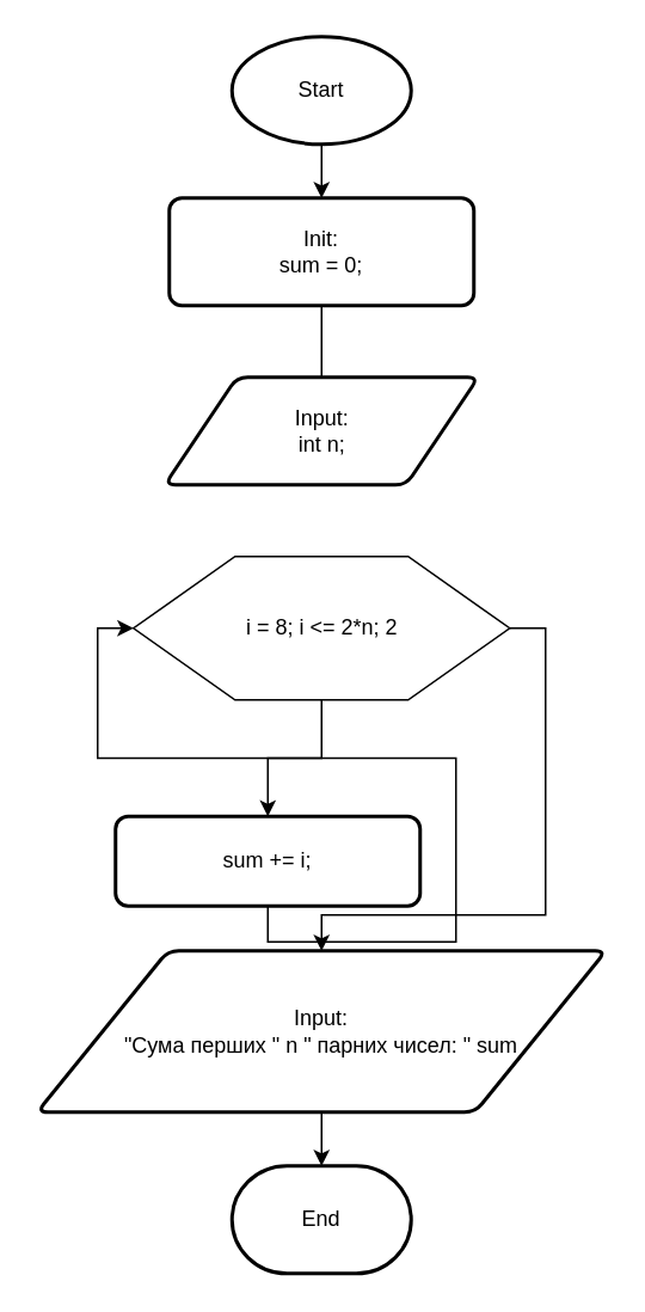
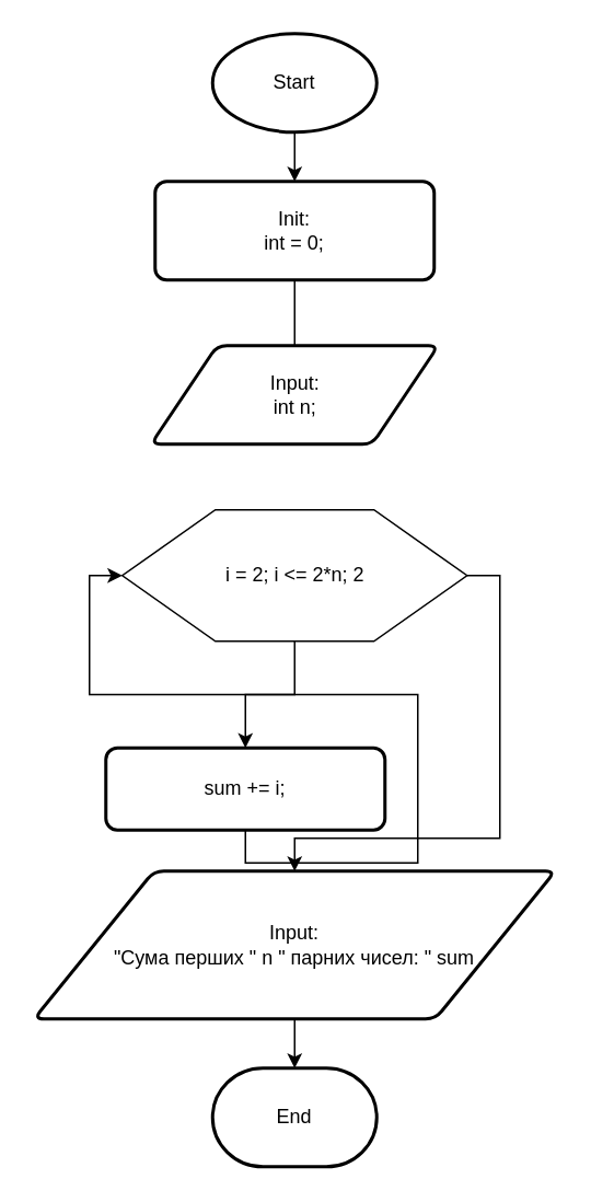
- <mxCell id="5" value="Init:&lt;br&gt;&lt;div&gt;&lt;span style=&quot;background-color: initial;&quot;&gt;sum = 0;&lt;/span&gt;&lt;/div&gt;" style="rounded=1;whiteSpace=wrap;html=1;absoluteArcSize=1;arcSize=14;strokeWidth=2;shape=label;size=0.23;" vertex="1" parent="1"><mxGeometry x="94" y="110" width="170" height="60" as="geometry" /></mxCell>
+ <mxCell id="5" value="Init:&lt;br&gt;&lt;div&gt;&lt;span style=&quot;background-color: initial;&quot;&gt;int = 0;&lt;/span&gt;&lt;/div&gt;" style="rounded=1;whiteSpace=wrap;html=1;absoluteArcSize=1;arcSize=14;strokeWidth=2;shape=label;size=0.23;" vertex="1" parent="1"><mxGeometry x="94" y="110" width="170" height="60" as="geometry" /></mxCell>
- <mxCell id="10" value="i = 8; i &amp;lt;= 2*n; 2" style="verticalLabelPosition=middle;verticalAlign=middle;html=1;shape=hexagon;perimeter=hexagonPerimeter2;arcSize=6;size=0.27;labelPosition=center;align=center;" vertex="1" parent="1"><mxGeometry x="74" y="310" width="210" height="80" as="geometry" /></mxCell>
+ <mxCell id="10" value="i = 2; i &amp;lt;= 2*n; 2" style="verticalLabelPosition=middle;verticalAlign=middle;html=1;shape=hexagon;perimeter=hexagonPerimeter2;arcSize=6;size=0.27;labelPosition=center;align=center;" vertex="1" parent="1"><mxGeometry x="74" y="310" width="210" height="80" as="geometry" /></mxCell>
